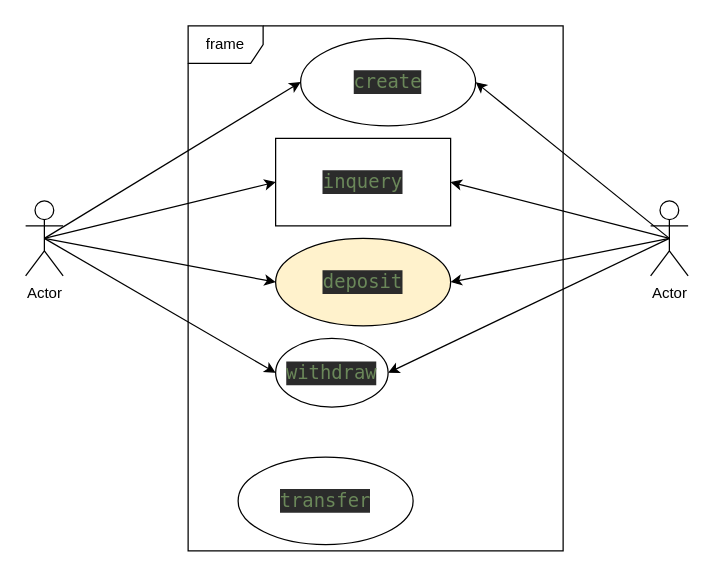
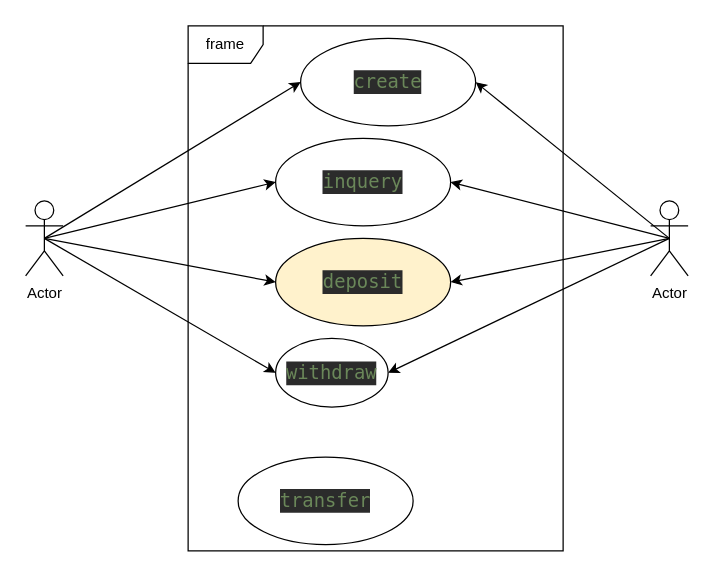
- <mxCell id="14" value="&lt;div style=&quot;background-color: rgb(43, 43, 43); color: rgb(169, 183, 198); font-family: &amp;quot;JetBrains Mono&amp;quot;, monospace; font-size: 11.3pt;&quot;&gt;&lt;span style=&quot;color:#6a8759;&quot;&gt;inquery&lt;/span&gt;&lt;/div&gt;" style="whiteSpace=wrap;html=1;rounded=0;" vertex="1" parent="1"><mxGeometry x="220" y="110" width="140" height="70" as="geometry" /></mxCell>
+ <mxCell id="14" value="&lt;div style=&quot;background-color: rgb(43, 43, 43); color: rgb(169, 183, 198); font-family: &amp;quot;JetBrains Mono&amp;quot;, monospace; font-size: 11.3pt;&quot;&gt;&lt;span style=&quot;color:#6a8759;&quot;&gt;inquery&lt;/span&gt;&lt;/div&gt;" style="ellipse;whiteSpace=wrap;html=1;" vertex="1" parent="1"><mxGeometry x="220" y="110" width="140" height="70" as="geometry" /></mxCell>
